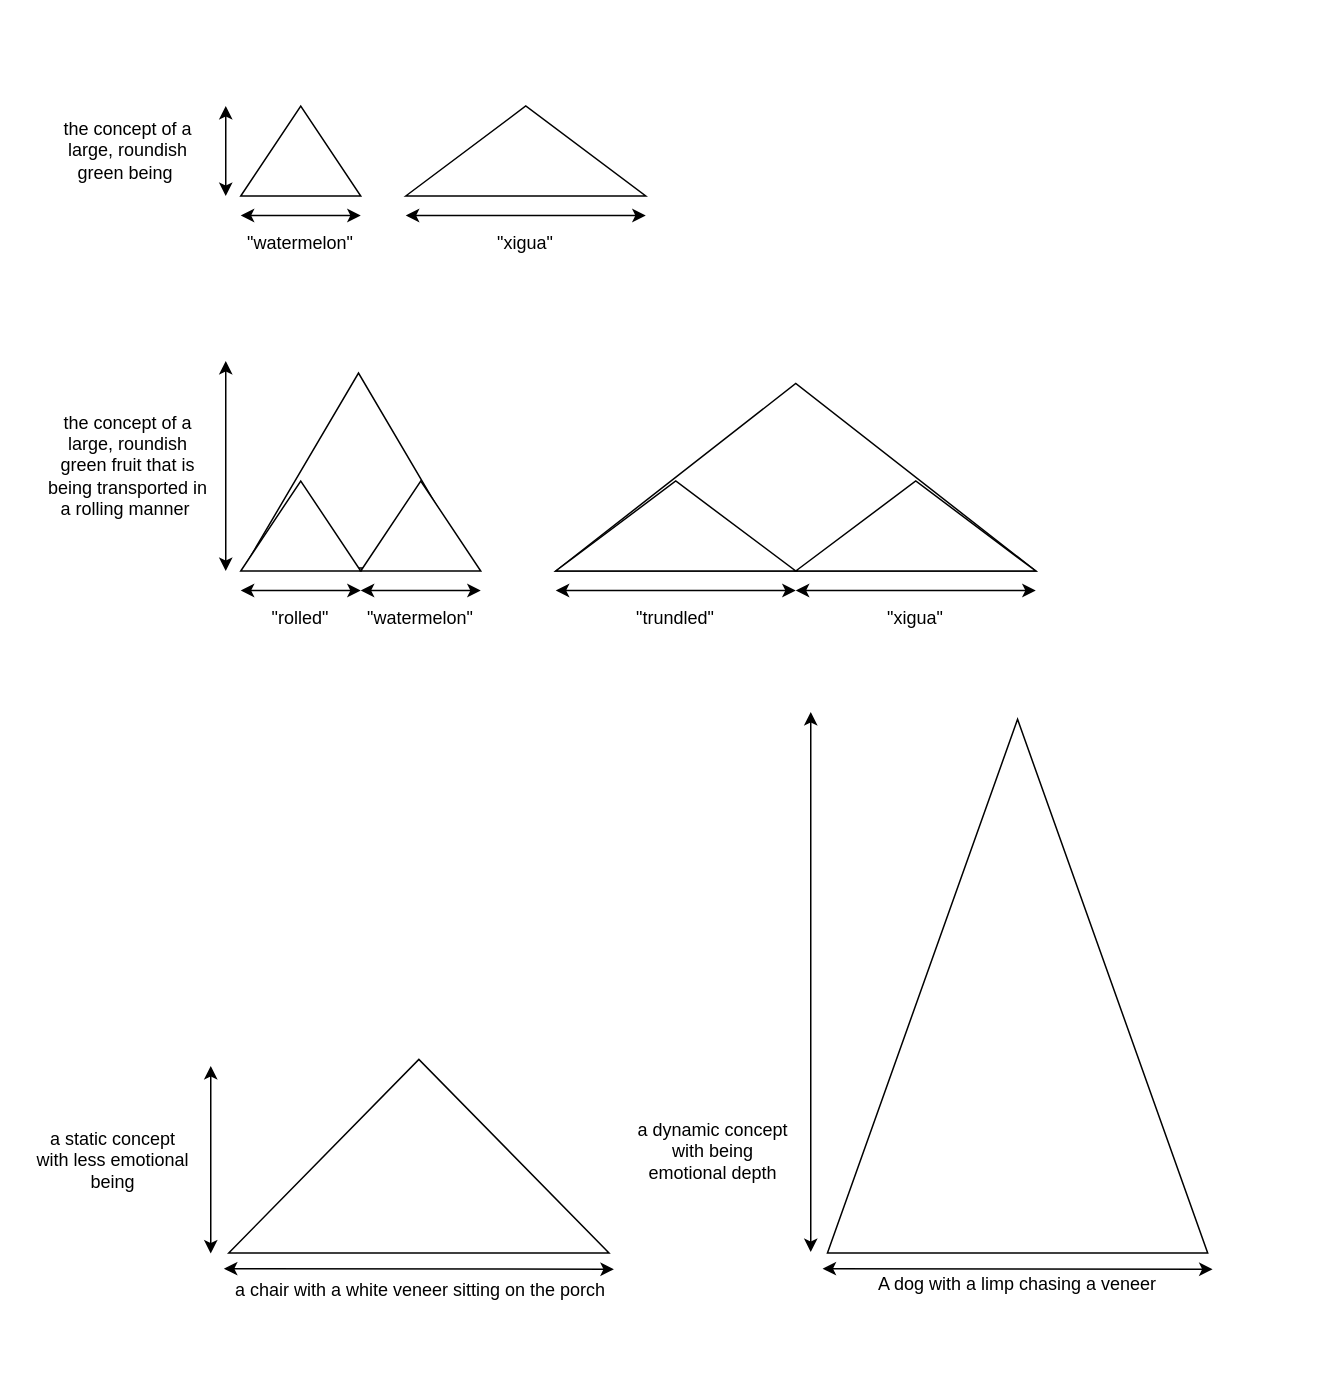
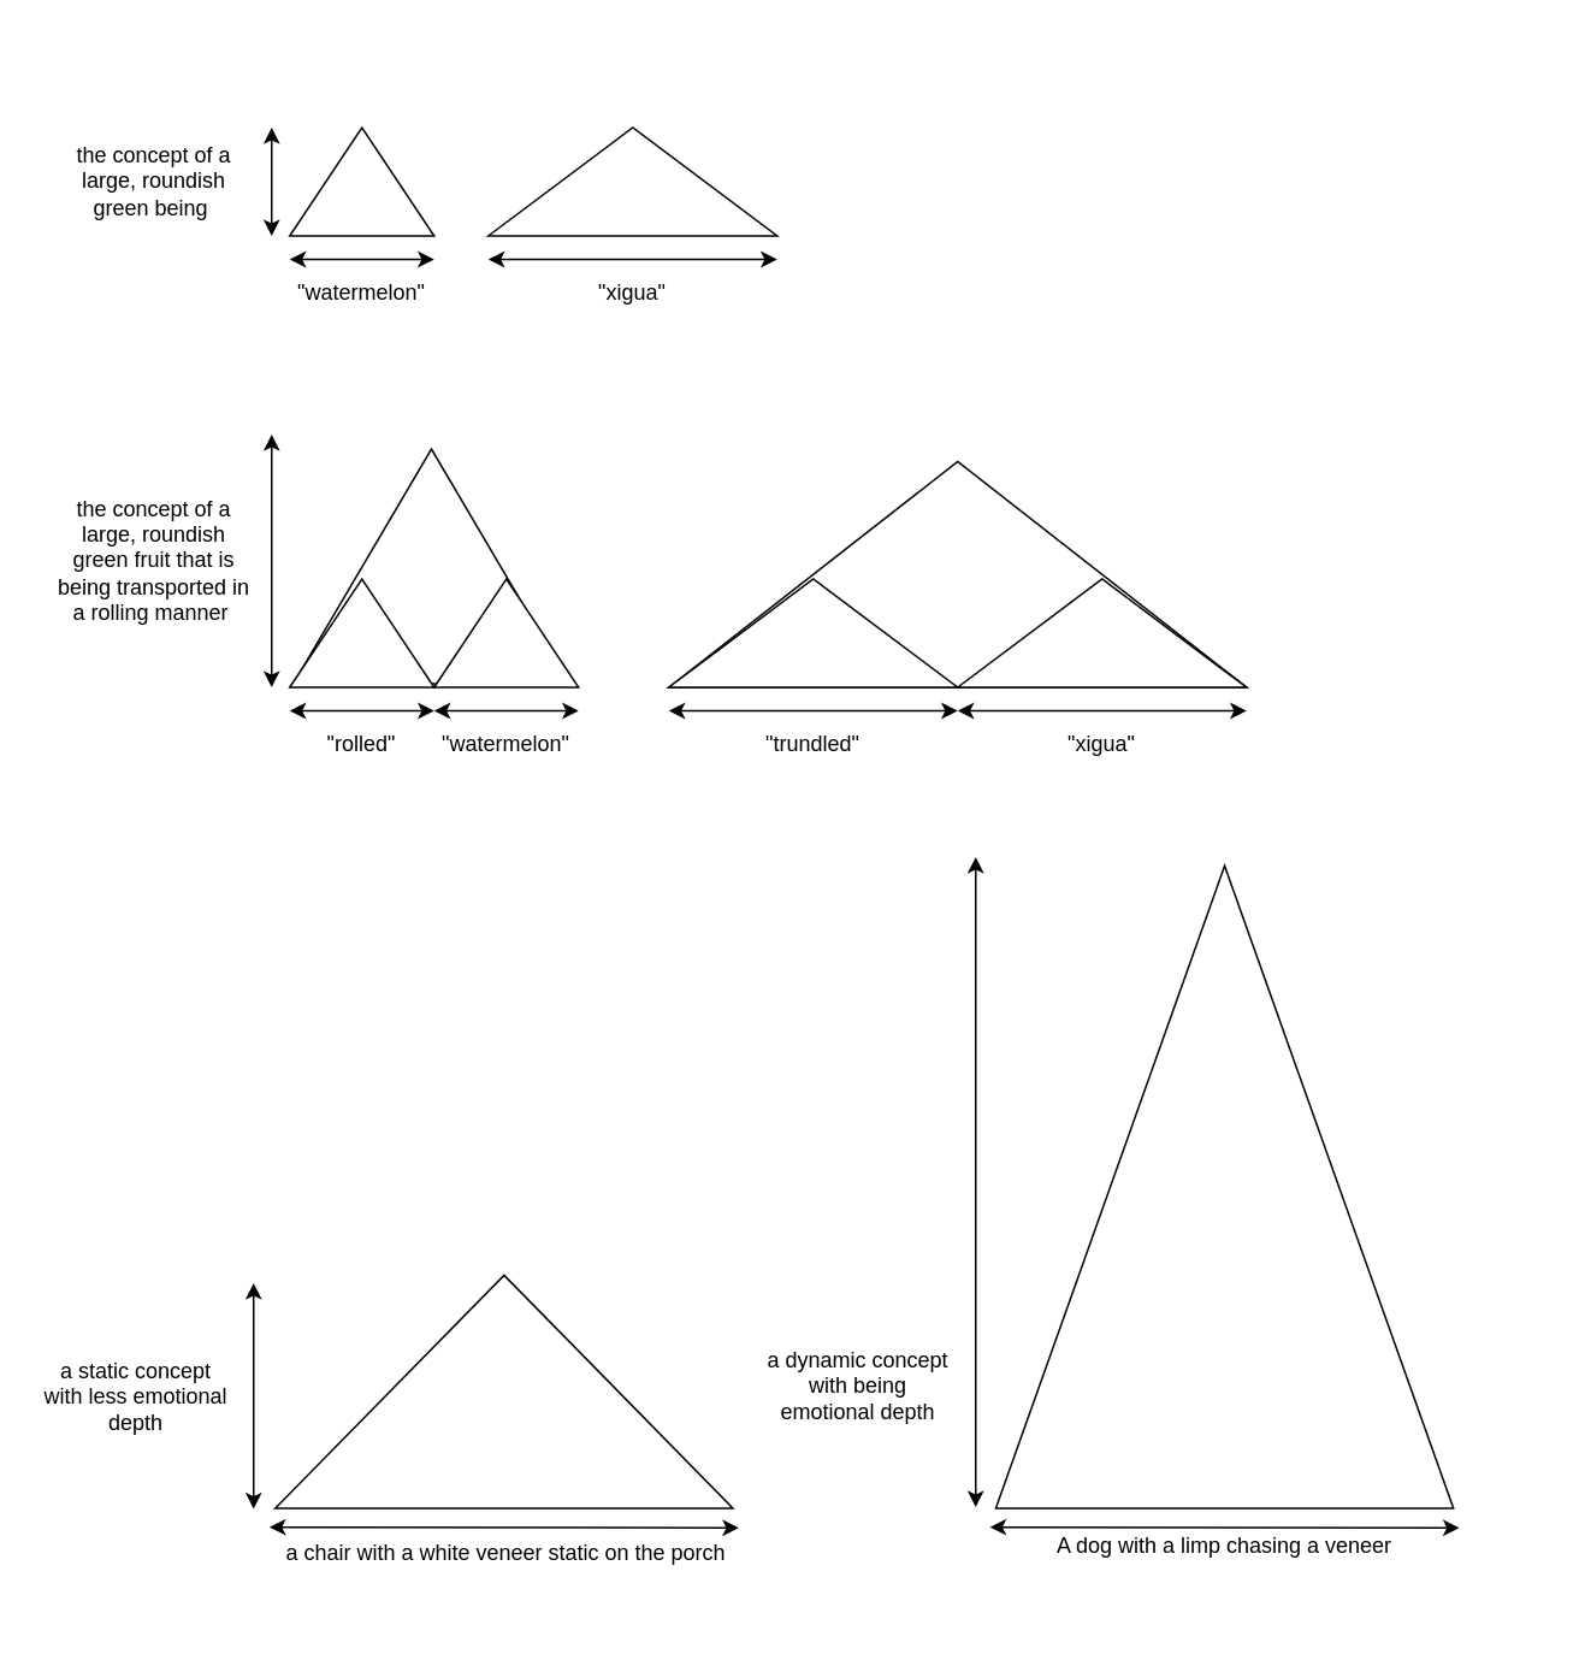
- <mxCell id="33" value="a static concept with less emotional being" style="text;html=1;strokeColor=none;fillColor=none;align=center;verticalAlign=middle;whiteSpace=wrap;rounded=0;" vertex="1" parent="1"><mxGeometry x="20" y="705.12" width="110" height="134.88" as="geometry" /></mxCell>
+ <mxCell id="33" value="a static concept with less emotional depth" style="text;html=1;strokeColor=none;fillColor=none;align=center;verticalAlign=middle;whiteSpace=wrap;rounded=0;" vertex="1" parent="1"><mxGeometry x="20" y="705.12" width="110" height="134.88" as="geometry" /></mxCell>
- <mxCell id="27" value="&lt;span style=&quot;white-space: pre ; background-color: rgb(255 , 255 , 255)&quot;&gt;a chair with a white veneer sitting on the porch&lt;/span&gt;" style="text;html=1;strokeColor=none;fillColor=none;align=center;verticalAlign=middle;whiteSpace=wrap;rounded=0;" vertex="1" parent="1"><mxGeometry x="150" y="850" width="260" height="20" as="geometry" /></mxCell>
+ <mxCell id="27" value="&lt;span style=&quot;white-space: pre ; background-color: rgb(255 , 255 , 255)&quot;&gt;a chair with a white veneer static on the porch&lt;/span&gt;" style="text;html=1;strokeColor=none;fillColor=none;align=center;verticalAlign=middle;whiteSpace=wrap;rounded=0;" vertex="1" parent="1"><mxGeometry x="150" y="850" width="260" height="20" as="geometry" /></mxCell>
